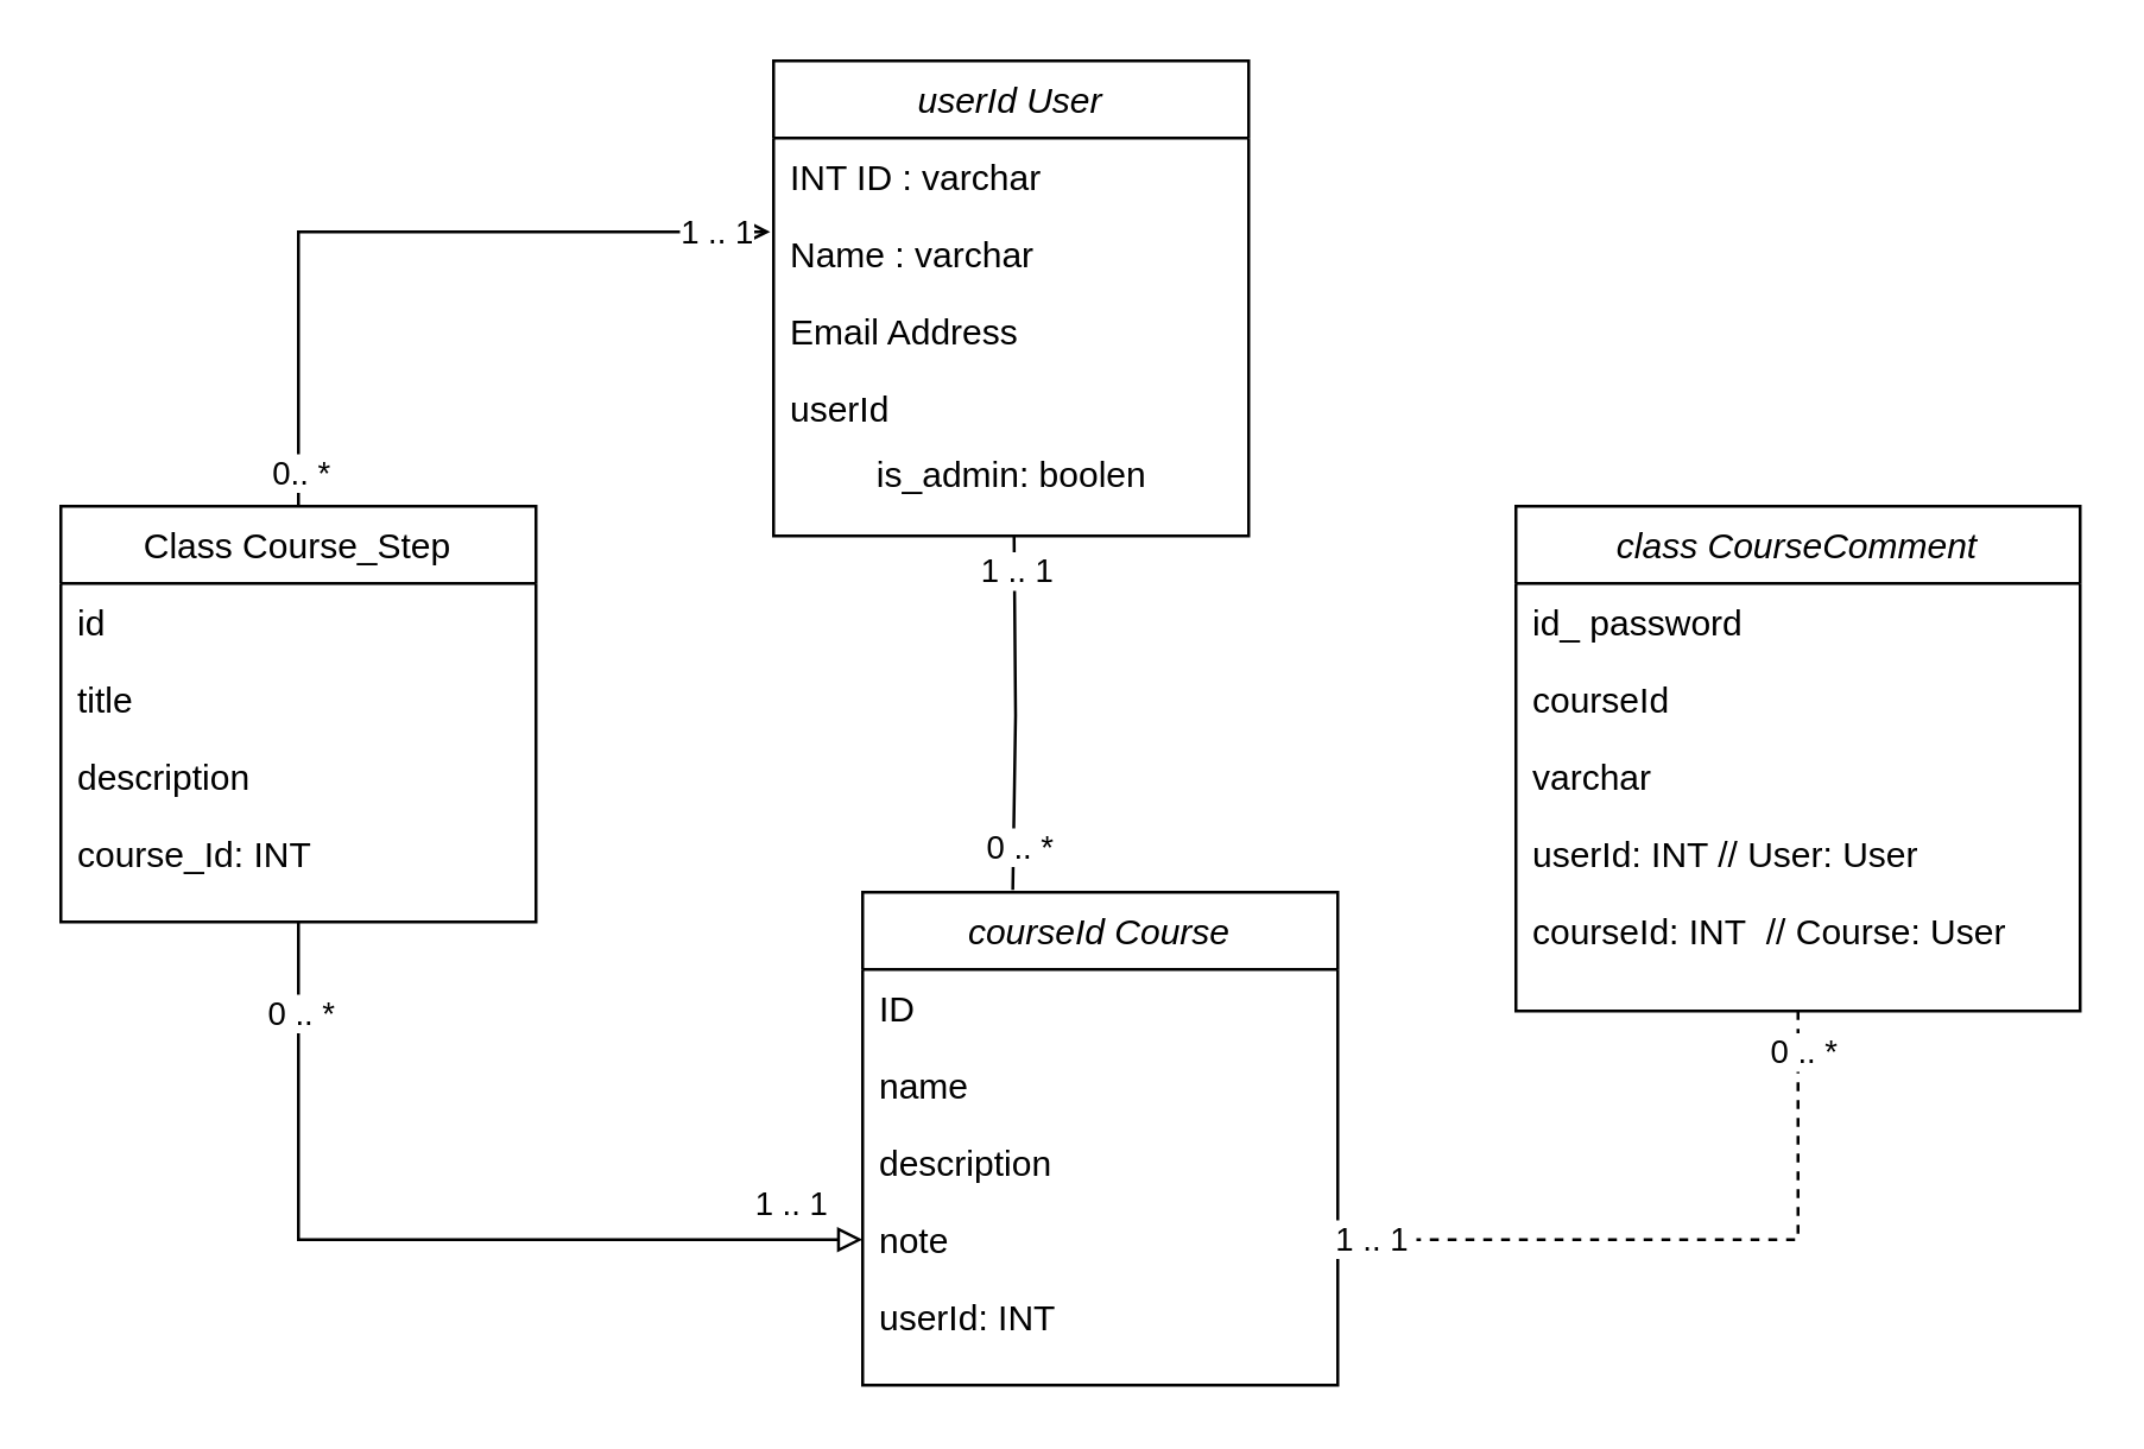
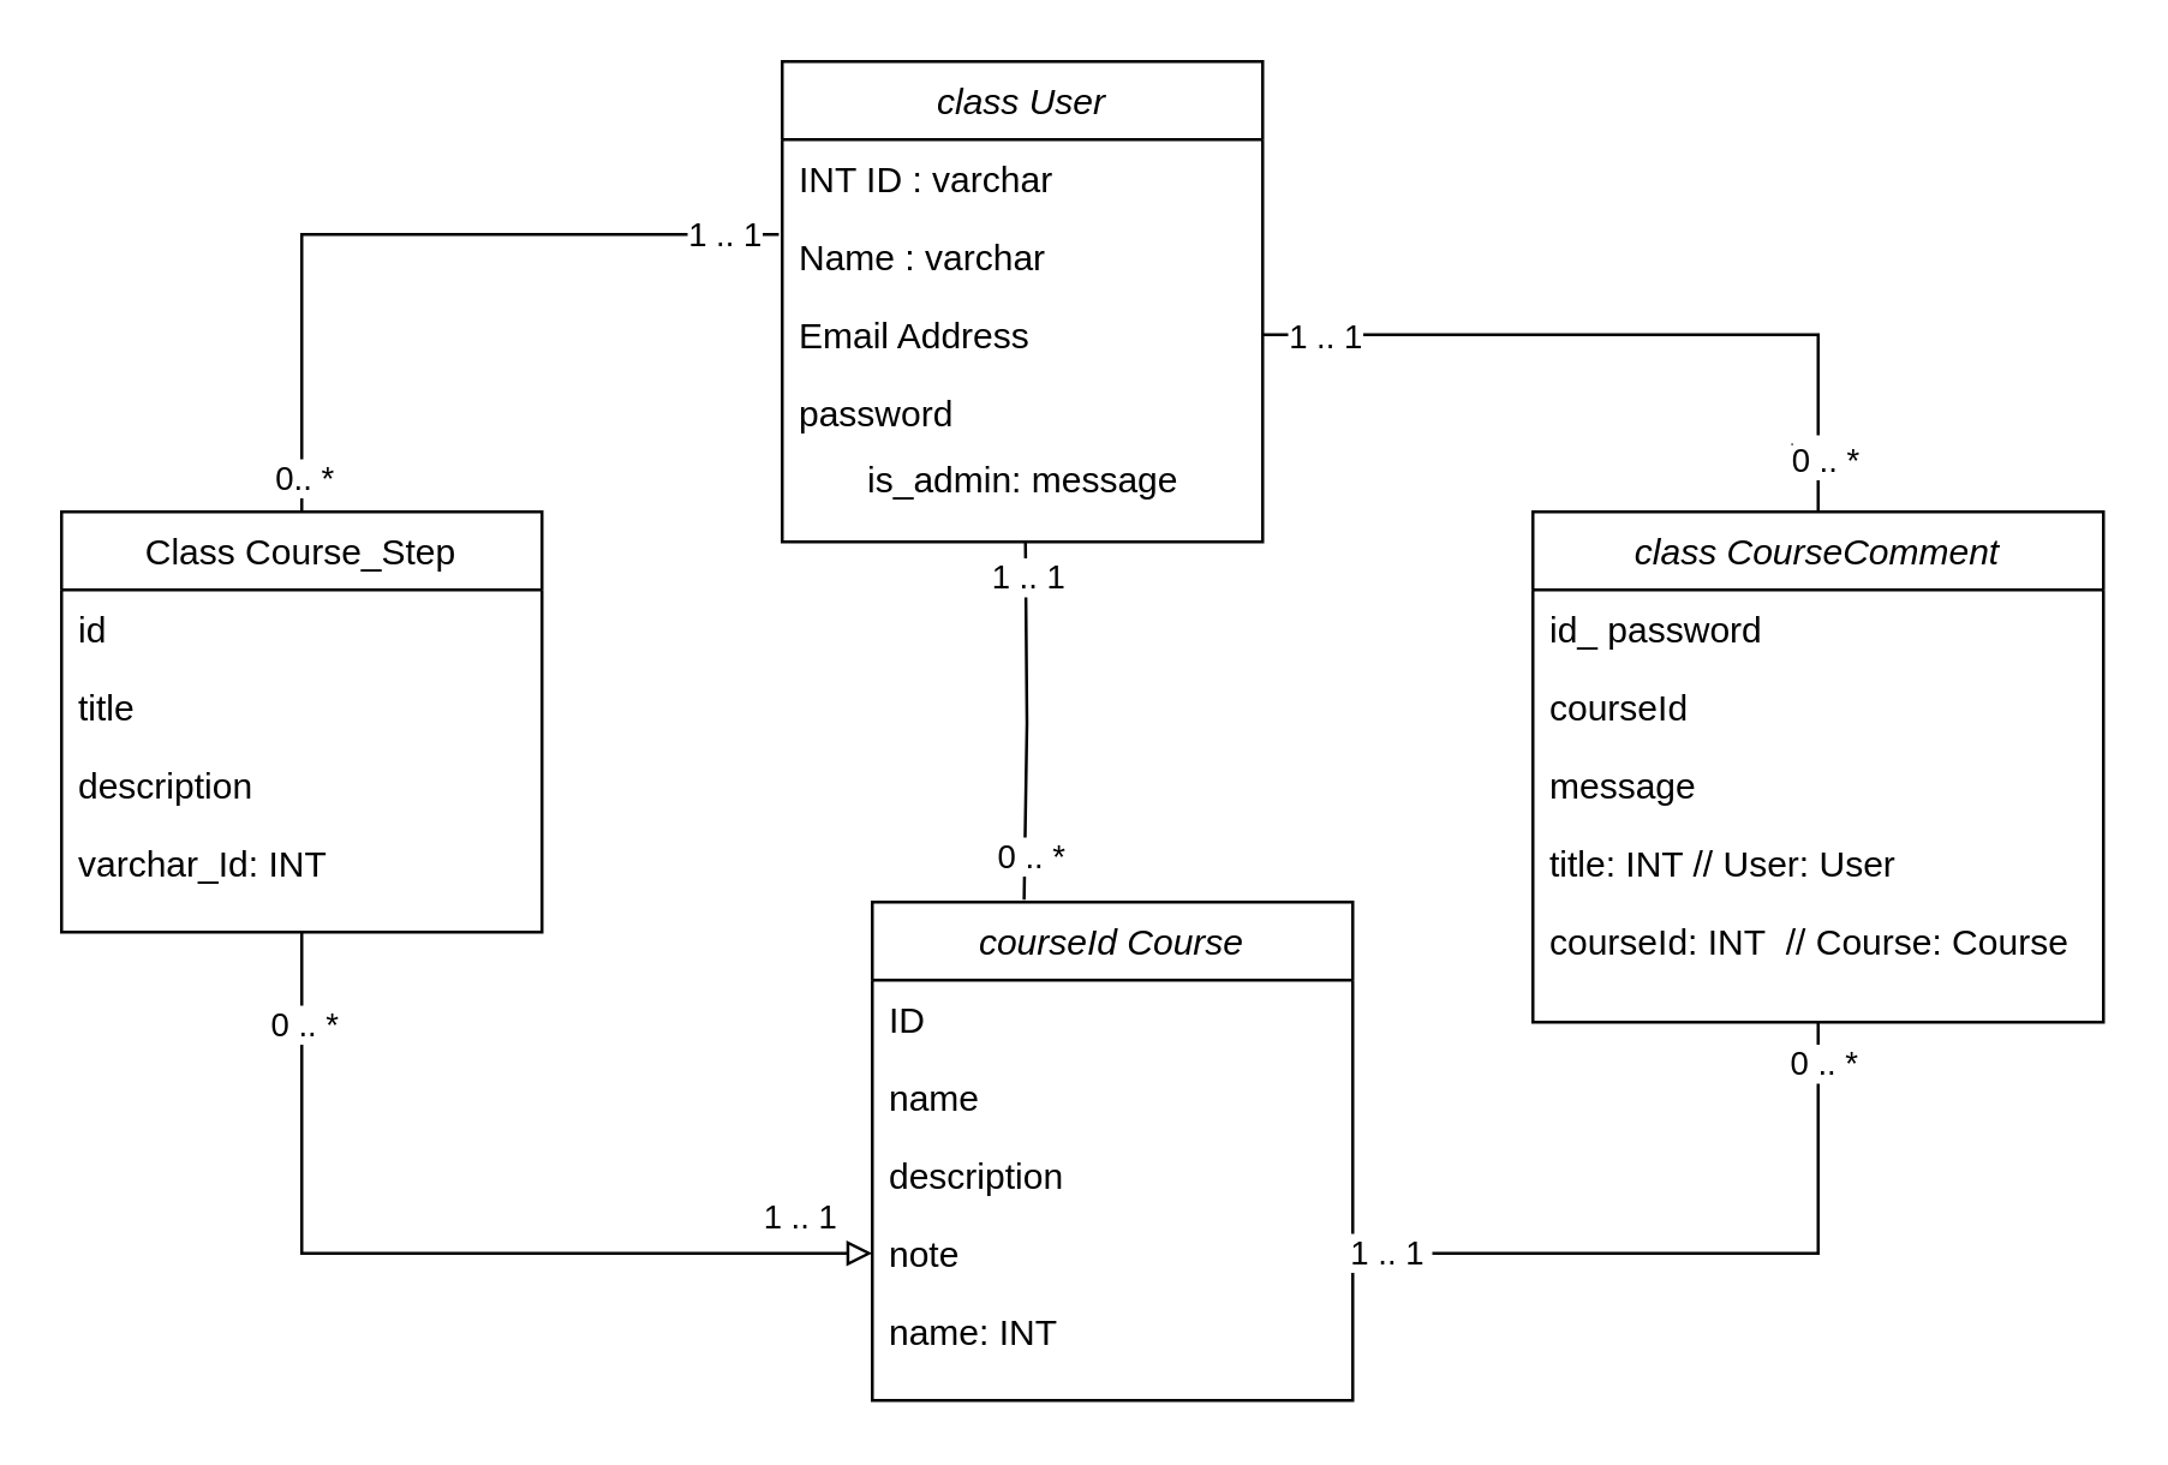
- <mxCell id="2" value="userId User" style="swimlane;fontStyle=2;align=center;verticalAlign=top;childLayout=stackLayout;horizontal=1;startSize=26;horizontalStack=0;resizeParent=1;resizeLast=0;collapsible=1;marginBottom=0;rounded=0;shadow=0;strokeWidth=1;" vertex="1" parent="1"><mxGeometry x="260" y="20" width="160" height="160" as="geometry"><mxRectangle x="230" y="20" width="160" height="26" as="alternateBounds" /></mxGeometry></mxCell>
+ <mxCell id="2" value="class User" style="swimlane;fontStyle=2;align=center;verticalAlign=top;childLayout=stackLayout;horizontal=1;startSize=26;horizontalStack=0;resizeParent=1;resizeLast=0;collapsible=1;marginBottom=0;rounded=0;shadow=0;strokeWidth=1;" vertex="1" parent="1"><mxGeometry x="260" y="20" width="160" height="160" as="geometry"><mxRectangle x="230" y="20" width="160" height="26" as="alternateBounds" /></mxGeometry></mxCell>
- <mxCell id="26" style="edgeStyle=orthogonalEdgeStyle;rounded=0;orthogonalLoop=1;jettySize=auto;html=1;entryX=-0.007;entryY=0.214;entryDx=0;entryDy=0;entryPerimeter=0;endArrow=open;endFill=0;" edge="1" parent="1" source="29" target="4"><mxGeometry relative="1" as="geometry" /></mxCell>
+ <mxCell id="26" style="edgeStyle=orthogonalEdgeStyle;rounded=0;orthogonalLoop=1;jettySize=auto;html=1;entryX=-0.007;entryY=0.214;entryDx=0;entryDy=0;entryPerimeter=0;endArrow=none;endFill=0;" edge="1" parent="1" source="29" target="4"><mxGeometry relative="1" as="geometry" /></mxCell>
+ <mxCell id="37" style="edgeStyle=orthogonalEdgeStyle;rounded=0;orthogonalLoop=1;jettySize=auto;html=1;entryX=0.5;entryY=0;entryDx=0;entryDy=0;endArrow=none;endFill=0;" edge="1" parent="1" source="5" target="17"><mxGeometry relative="1" as="geometry" /></mxCell>
+ <mxCell id="38" value="Text" style="edgeLabel;html=1;align=center;verticalAlign=middle;resizable=0;points=[];" vertex="1" connectable="0" parent="37"><mxGeometry x="0.667" y="-1" relative="1" as="geometry"><mxPoint x="1" y="21" as="offset" /></mxGeometry></mxCell>
+ <mxCell id="39" value="0 .. *&amp;nbsp;" style="edgeLabel;html=1;align=center;verticalAlign=middle;resizable=0;points=[];" vertex="1" connectable="0" parent="37"><mxGeometry x="0.855" y="3" relative="1" as="geometry"><mxPoint as="offset" /></mxGeometry></mxCell>
+ <mxCell id="40" value="1 .. 1" style="edgeLabel;html=1;align=center;verticalAlign=middle;resizable=0;points=[];" vertex="1" connectable="0" parent="37"><mxGeometry x="-0.833" relative="1" as="geometry"><mxPoint as="offset" /></mxGeometry></mxCell>
- <mxCell id="6" value="userId" style="text;align=left;verticalAlign=top;spacingLeft=4;spacingRight=4;overflow=hidden;rotatable=0;points=[[0,0.5],[1,0.5]];portConstraint=eastwest;rounded=0;shadow=0;html=0;" vertex="1" parent="2"><mxGeometry y="104" width="160" height="26" as="geometry" /></mxCell>
+ <mxCell id="6" value="password" style="text;align=left;verticalAlign=top;spacingLeft=4;spacingRight=4;overflow=hidden;rotatable=0;points=[[0,0.5],[1,0.5]];portConstraint=eastwest;rounded=0;shadow=0;html=0;" vertex="1" parent="2"><mxGeometry y="104" width="160" height="26" as="geometry" /></mxCell>
- <mxCell id="7" value="is_admin: boolen" style="text;html=1;align=center;verticalAlign=middle;resizable=0;points=[];autosize=1;strokeColor=none;" vertex="1" parent="2"><mxGeometry y="130" width="160" height="20" as="geometry" /></mxCell>
+ <mxCell id="7" value="is_admin: message" style="text;html=1;align=center;verticalAlign=middle;resizable=0;points=[];autosize=1;strokeColor=none;" vertex="1" parent="2"><mxGeometry y="130" width="160" height="20" as="geometry" /></mxCell>
- <mxCell id="20" value="varchar" style="text;align=left;verticalAlign=top;spacingLeft=4;spacingRight=4;overflow=hidden;rotatable=0;points=[[0,0.5],[1,0.5]];portConstraint=eastwest;rounded=0;shadow=0;html=0;" vertex="1" parent="17"><mxGeometry y="78" width="190" height="26" as="geometry" /></mxCell>
+ <mxCell id="20" value="message" style="text;align=left;verticalAlign=top;spacingLeft=4;spacingRight=4;overflow=hidden;rotatable=0;points=[[0,0.5],[1,0.5]];portConstraint=eastwest;rounded=0;shadow=0;html=0;" vertex="1" parent="17"><mxGeometry y="78" width="190" height="26" as="geometry" /></mxCell>
- <mxCell id="33" value="course_Id: INT" style="text;align=left;verticalAlign=top;spacingLeft=4;spacingRight=4;overflow=hidden;rotatable=0;points=[[0,0.5],[1,0.5]];portConstraint=eastwest;" vertex="1" parent="29"><mxGeometry y="104" width="160" height="26" as="geometry" /></mxCell>
+ <mxCell id="33" value="varchar_Id: INT" style="text;align=left;verticalAlign=top;spacingLeft=4;spacingRight=4;overflow=hidden;rotatable=0;points=[[0,0.5],[1,0.5]];portConstraint=eastwest;" vertex="1" parent="29"><mxGeometry y="104" width="160" height="26" as="geometry" /></mxCell>
- <mxCell id="21" value="userId: INT // User: User" style="text;align=left;verticalAlign=top;spacingLeft=4;spacingRight=4;overflow=hidden;rotatable=0;points=[[0,0.5],[1,0.5]];portConstraint=eastwest;rounded=0;shadow=0;html=0;" vertex="1" parent="17"><mxGeometry y="104" width="190" height="26" as="geometry" /></mxCell>
+ <mxCell id="21" value="title: INT // User: User" style="text;align=left;verticalAlign=top;spacingLeft=4;spacingRight=4;overflow=hidden;rotatable=0;points=[[0,0.5],[1,0.5]];portConstraint=eastwest;rounded=0;shadow=0;html=0;" vertex="1" parent="17"><mxGeometry y="104" width="190" height="26" as="geometry" /></mxCell>
- <mxCell id="22" value="courseId: INT  // Course: User" style="text;align=left;verticalAlign=top;spacingLeft=4;spacingRight=4;overflow=hidden;rotatable=0;points=[[0,0.5],[1,0.5]];portConstraint=eastwest;rounded=0;shadow=0;html=0;" vertex="1" parent="17"><mxGeometry y="130" width="190" height="26" as="geometry" /></mxCell>
+ <mxCell id="22" value="courseId: INT  // Course: Course" style="text;align=left;verticalAlign=top;spacingLeft=4;spacingRight=4;overflow=hidden;rotatable=0;points=[[0,0.5],[1,0.5]];portConstraint=eastwest;rounded=0;shadow=0;html=0;" vertex="1" parent="17"><mxGeometry y="130" width="190" height="26" as="geometry" /></mxCell>
- <mxCell id="14" style="edgeStyle=orthogonalEdgeStyle;rounded=0;orthogonalLoop=1;jettySize=auto;html=1;entryX=1;entryY=0.5;entryDx=0;entryDy=0;endArrow=none;endFill=0;dashed=1;" edge="1" parent="1" source="17" target="12"><mxGeometry relative="1" as="geometry" /></mxCell>
+ <mxCell id="14" style="edgeStyle=orthogonalEdgeStyle;rounded=0;orthogonalLoop=1;jettySize=auto;html=1;entryX=1;entryY=0.5;entryDx=0;entryDy=0;endArrow=none;endFill=0;" edge="1" parent="1" source="17" target="12"><mxGeometry relative="1" as="geometry" /></mxCell>
- <mxCell id="13" value="userId: INT" style="text;align=left;verticalAlign=top;spacingLeft=4;spacingRight=4;overflow=hidden;rotatable=0;points=[[0,0.5],[1,0.5]];portConstraint=eastwest;rounded=0;shadow=0;html=0;" vertex="1" parent="8"><mxGeometry y="130" width="160" height="26" as="geometry" /></mxCell>
+ <mxCell id="13" value="name: INT" style="text;align=left;verticalAlign=top;spacingLeft=4;spacingRight=4;overflow=hidden;rotatable=0;points=[[0,0.5],[1,0.5]];portConstraint=eastwest;rounded=0;shadow=0;html=0;" vertex="1" parent="8"><mxGeometry y="130" width="160" height="26" as="geometry" /></mxCell>
